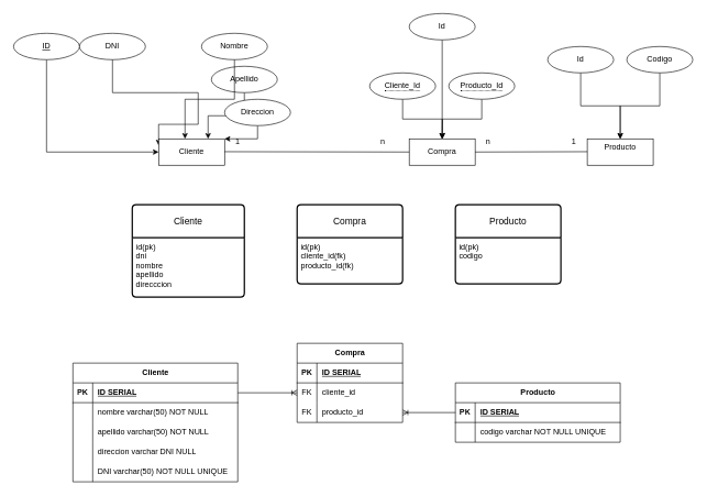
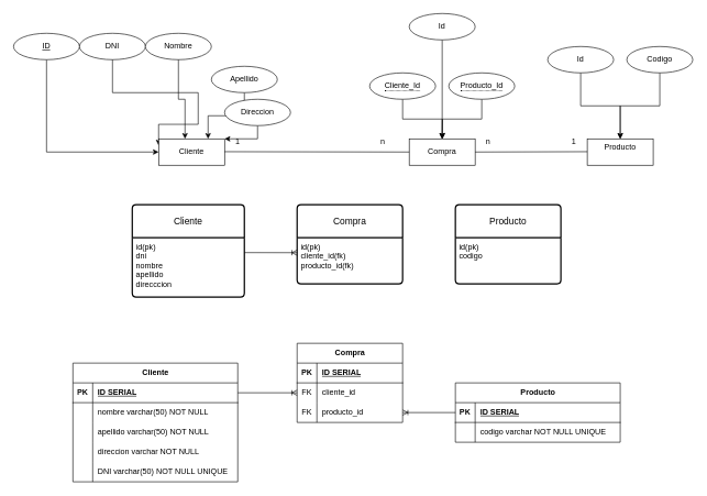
- <mxCell id="9" value="Nombre" style="ellipse;whiteSpace=wrap;html=1;align=center;" vertex="1" parent="1"><mxGeometry x="305" y="50" width="100" height="40" as="geometry" /></mxCell>
+ <mxCell id="9" value="Nombre" style="ellipse;whiteSpace=wrap;html=1;align=center;" vertex="1" parent="1"><mxGeometry x="220" y="50" width="100" height="40" as="geometry" /></mxCell>
+ <mxCell id="38" value="" style="fontSize=12;html=1;endArrow=ERoneToMany;rounded=0;exitX=1;exitY=0.25;exitDx=0;exitDy=0;entryX=0.001;entryY=0.323;entryDx=0;entryDy=0;entryPerimeter=0;" edge="1" parent="1" source="3" target="37"><mxGeometry width="100" height="100" relative="1" as="geometry"><mxPoint x="510" y="420" as="sourcePoint" /><mxPoint x="610" y="320" as="targetPoint" /></mxGeometry></mxCell>
- <mxCell id="68" value="direccion varchar DNI NULL" style="shape=partialRectangle;connectable=0;fillColor=none;top=0;left=0;bottom=0;right=0;align=left;spacingLeft=6;overflow=hidden;whiteSpace=wrap;html=1;" vertex="1" parent="66"><mxGeometry x="30" width="220" height="30" as="geometry"><mxRectangle width="220" height="30" as="alternateBounds" /></mxGeometry></mxCell>
+ <mxCell id="68" value="direccion varchar NOT NULL" style="shape=partialRectangle;connectable=0;fillColor=none;top=0;left=0;bottom=0;right=0;align=left;spacingLeft=6;overflow=hidden;whiteSpace=wrap;html=1;" vertex="1" parent="66"><mxGeometry x="30" width="220" height="30" as="geometry"><mxRectangle width="220" height="30" as="alternateBounds" /></mxGeometry></mxCell>
